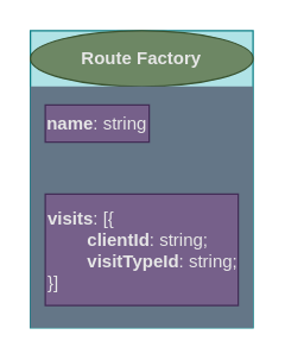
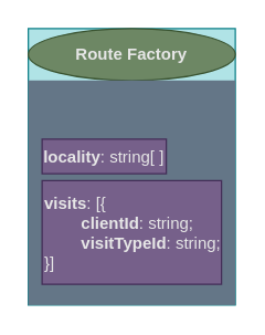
- <mxCell id="5" value="&lt;font color=&quot;#e6e6e6&quot;&gt;&lt;b&gt;name&lt;/b&gt;: string&lt;/font&gt;" style="text;html=1;align=center;verticalAlign=middle;whiteSpace=wrap;rounded=0;labelBackgroundColor=none;fillColor=#76608a;strokeColor=#432D57;fontColor=#ffffff;" vertex="1" parent="2"><mxGeometry x="10" y="50" width="70" height="25" as="geometry" /></mxCell>
+ <mxCell id="6" value="&lt;font color=&quot;#e6e6e6&quot;&gt;&lt;b&gt;locality&lt;/b&gt;: string[ ]&lt;/font&gt;" style="text;html=1;align=center;verticalAlign=middle;whiteSpace=wrap;rounded=0;labelBackgroundColor=none;fillColor=#76608a;strokeColor=#432D57;fontColor=#ffffff;" vertex="1" parent="2"><mxGeometry x="10" y="80" width="90" height="25" as="geometry" /></mxCell>
